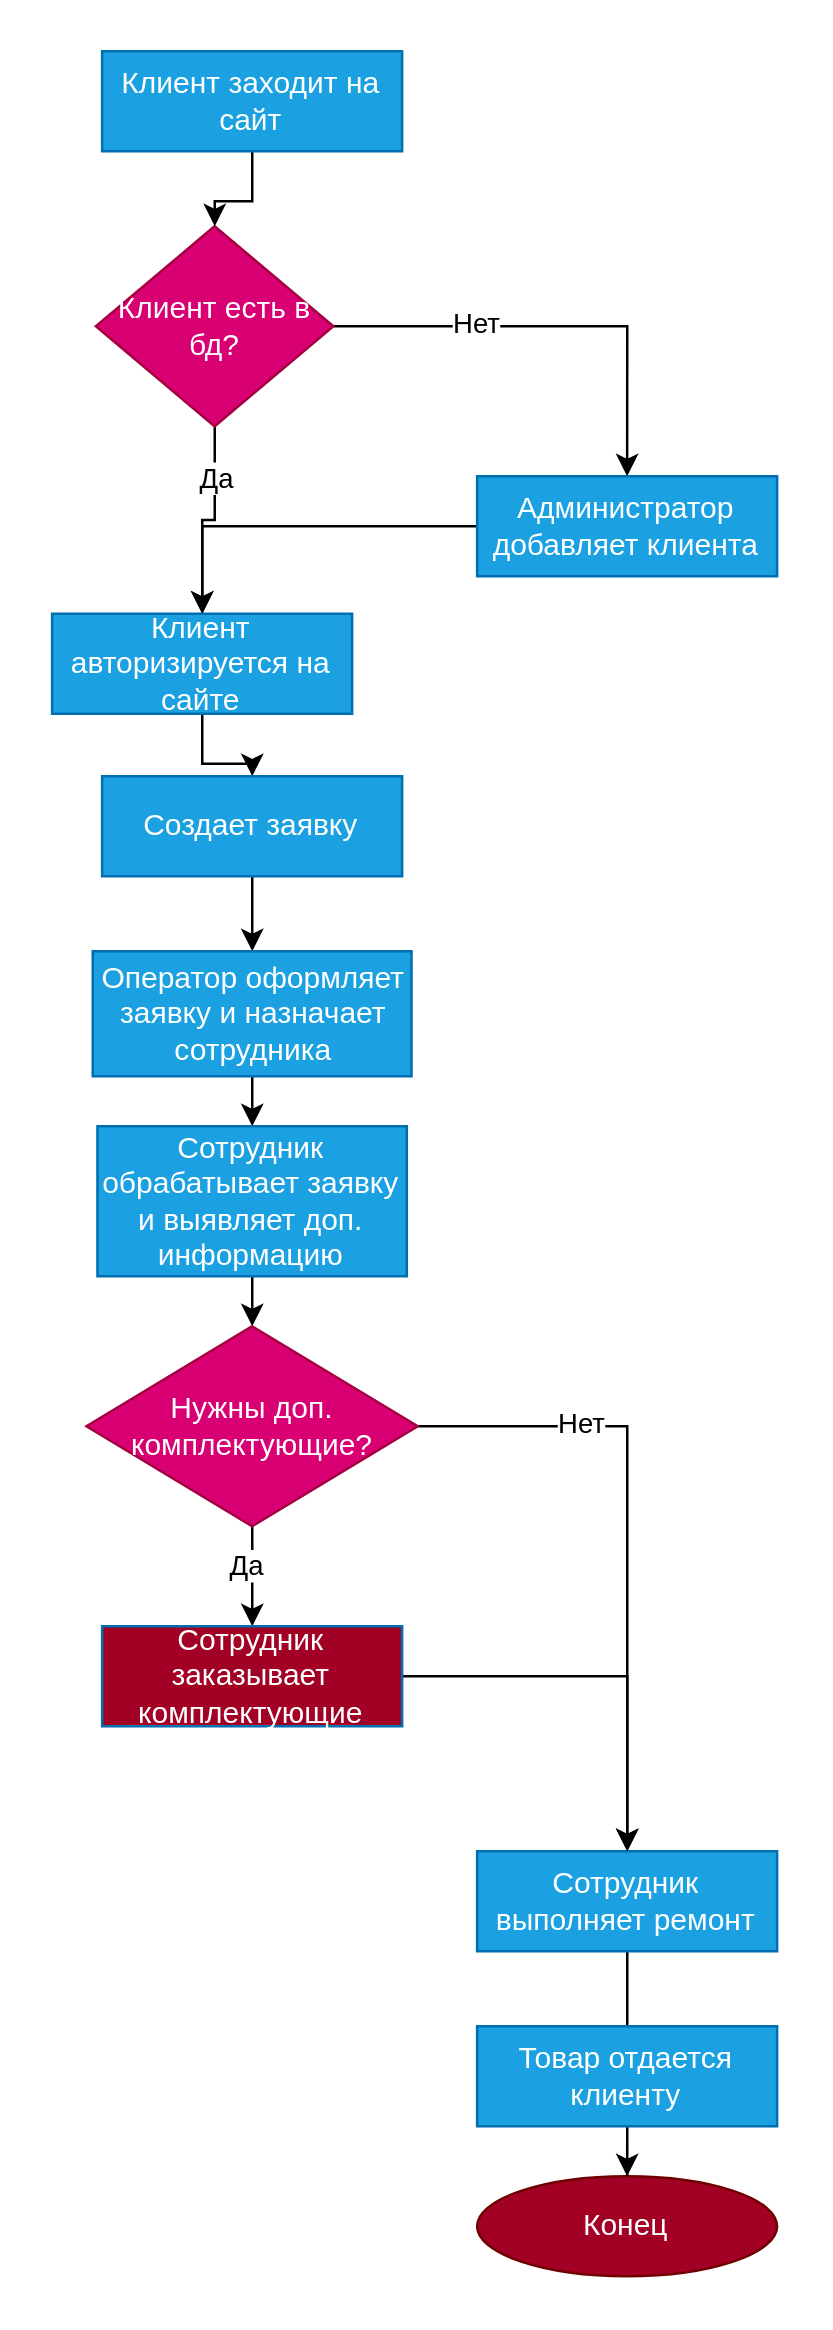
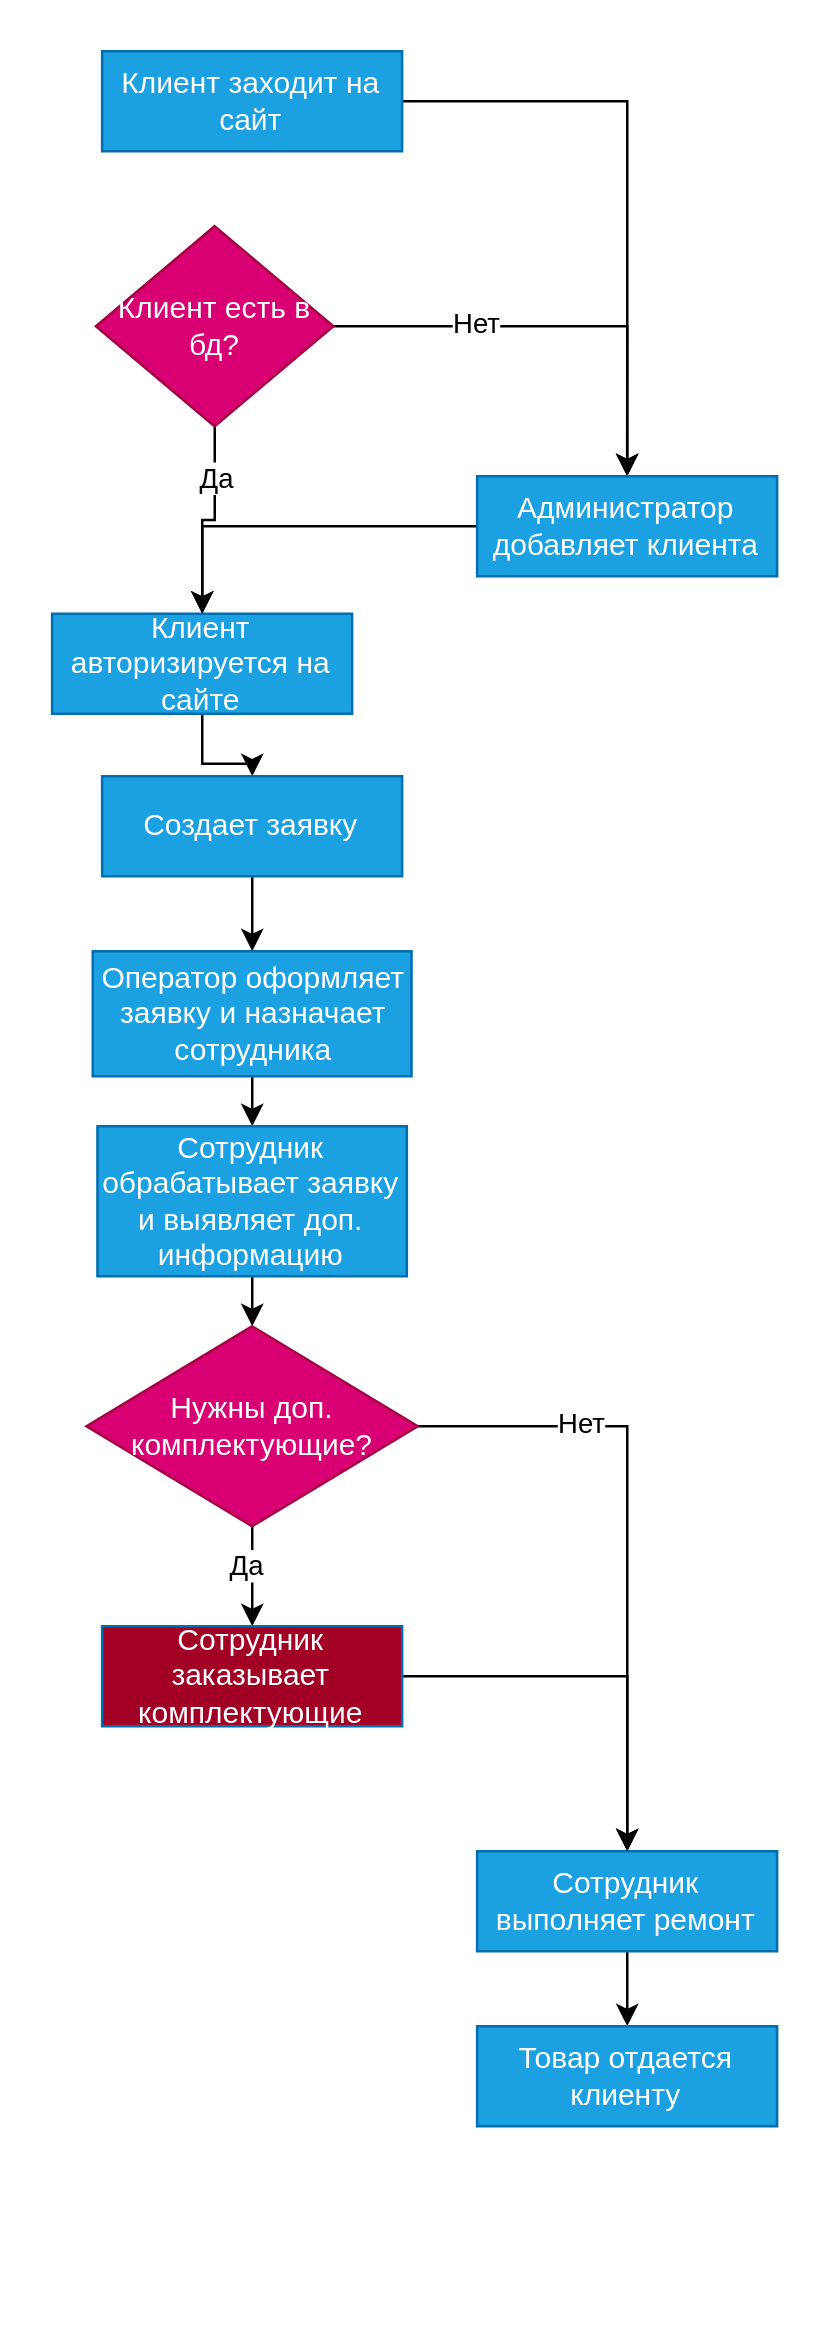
- <mxCell id="8" value="" style="edgeStyle=orthogonalEdgeStyle;rounded=0;orthogonalLoop=1;jettySize=auto;html=1;" edge="1" parent="1" source="9" target="7"><mxGeometry relative="1" as="geometry" /></mxCell>
+ <mxCell id="8" value="" style="edgeStyle=orthogonalEdgeStyle;rounded=0;orthogonalLoop=1;jettySize=auto;html=1;" edge="1" parent="1" source="9" target="13"><mxGeometry relative="1" as="geometry" /></mxCell>
- <mxCell id="25" value="" style="edgeStyle=orthogonalEdgeStyle;rounded=0;orthogonalLoop=1;jettySize=auto;html=1;endArrow=none;" edge="1" parent="1" source="26" target="30"><mxGeometry relative="1" as="geometry" /></mxCell>
+ <mxCell id="25" value="" style="edgeStyle=orthogonalEdgeStyle;rounded=0;orthogonalLoop=1;jettySize=auto;html=1;" edge="1" parent="1" source="26" target="30"><mxGeometry relative="1" as="geometry" /></mxCell>
- <mxCell id="29" value="" style="edgeStyle=orthogonalEdgeStyle;rounded=0;orthogonalLoop=1;jettySize=auto;html=1;" edge="1" parent="1" source="30" target="2"><mxGeometry relative="1" as="geometry" /></mxCell>
- <mxCell id="2" value="Конец" style="ellipse;whiteSpace=wrap;html=1;fillColor=#a20025;fontColor=#ffffff;strokeColor=#6F0000;" vertex="1" parent="1"><mxGeometry x="190.25" y="870" width="120" height="40" as="geometry" /></mxCell>
